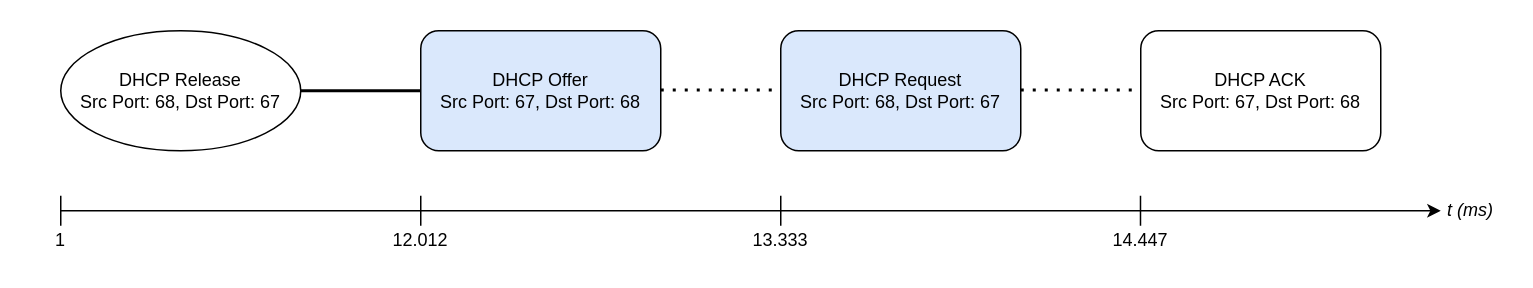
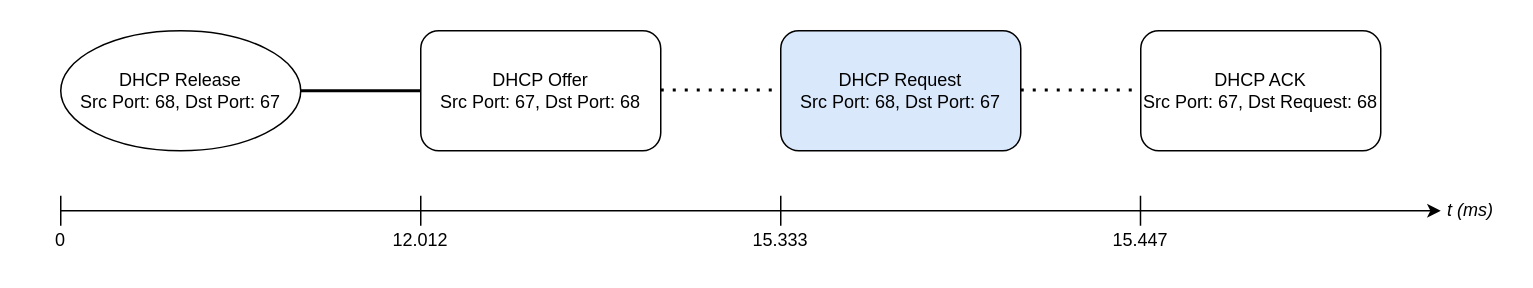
- <mxCell id="4" value="DHCP Offer&lt;br&gt;Src Port: 67, Dst Port: 68" style="rounded=1;whiteSpace=wrap;html=1;fillColor=#dae8fc;" vertex="1" parent="1"><mxGeometry x="280" y="20" width="160" height="80" as="geometry" /></mxCell>
+ <mxCell id="4" value="DHCP Offer&lt;br&gt;Src Port: 67, Dst Port: 68" style="rounded=1;whiteSpace=wrap;html=1;" vertex="1" parent="1"><mxGeometry x="280" y="20" width="160" height="80" as="geometry" /></mxCell>
- <mxCell id="6" value="DHCP ACK&lt;br&gt;Src Port: 67, Dst Port: 68" style="rounded=1;whiteSpace=wrap;html=1;" vertex="1" parent="1"><mxGeometry x="760" y="20" width="160" height="80" as="geometry" /></mxCell>
+ <mxCell id="6" value="DHCP ACK&lt;br&gt;Src Port: 67, Dst Request: 68" style="rounded=1;whiteSpace=wrap;html=1;" vertex="1" parent="1"><mxGeometry x="760" y="20" width="160" height="80" as="geometry" /></mxCell>
- <mxCell id="11" value="1" style="text;html=1;strokeColor=none;fillColor=none;align=center;verticalAlign=middle;whiteSpace=wrap;rounded=0;" vertex="1" parent="1"><mxGeometry x="20" y="150" width="40" height="20" as="geometry" /></mxCell>
+ <mxCell id="11" value="0" style="text;html=1;strokeColor=none;fillColor=none;align=center;verticalAlign=middle;whiteSpace=wrap;rounded=0;" vertex="1" parent="1"><mxGeometry x="20" y="150" width="40" height="20" as="geometry" /></mxCell>
- <mxCell id="17" value="13.333" style="text;html=1;strokeColor=none;fillColor=none;align=center;verticalAlign=middle;whiteSpace=wrap;rounded=0;" vertex="1" parent="1"><mxGeometry x="500" y="150" width="40" height="20" as="geometry" /></mxCell>
+ <mxCell id="17" value="15.333" style="text;html=1;strokeColor=none;fillColor=none;align=center;verticalAlign=middle;whiteSpace=wrap;rounded=0;" vertex="1" parent="1"><mxGeometry x="500" y="150" width="40" height="20" as="geometry" /></mxCell>
- <mxCell id="12" value="14.447" style="text;html=1;strokeColor=none;fillColor=none;align=center;verticalAlign=middle;whiteSpace=wrap;rounded=0;" vertex="1" parent="1"><mxGeometry x="740" y="150" width="40" height="20" as="geometry" /></mxCell>
+ <mxCell id="12" value="15.447" style="text;html=1;strokeColor=none;fillColor=none;align=center;verticalAlign=middle;whiteSpace=wrap;rounded=0;" vertex="1" parent="1"><mxGeometry x="740" y="150" width="40" height="20" as="geometry" /></mxCell>
